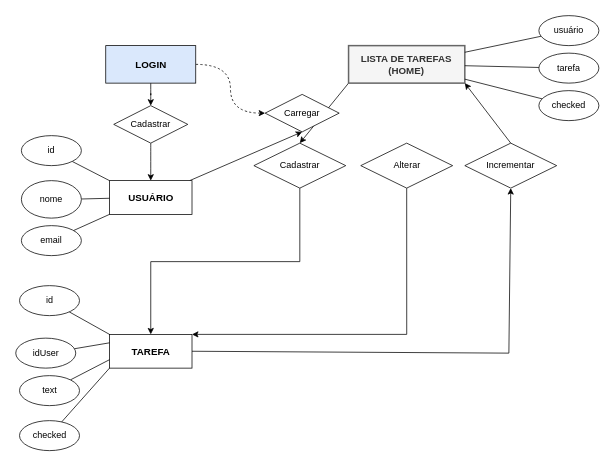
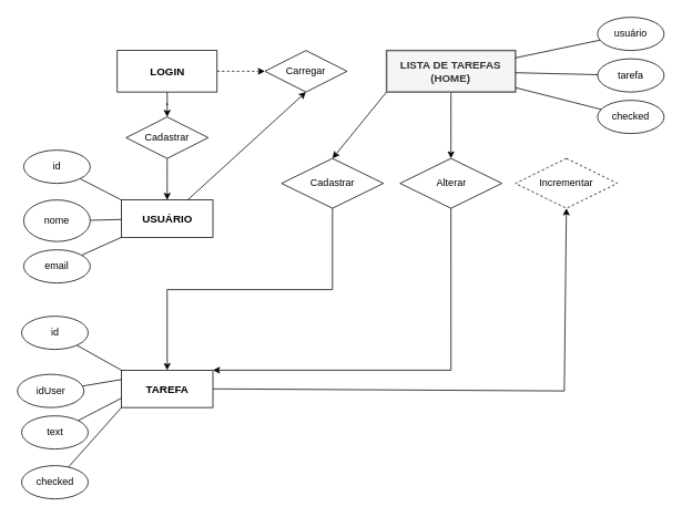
- <mxCell id="33" value="LOGIN" style="rounded=0;whiteSpace=wrap;html=1;shadow=0;glass=0;fontStyle=1;fontSize=13;fillColor=#dae8fc;" vertex="1" parent="1"><mxGeometry x="140.5" y="60" width="120" height="50" as="geometry" /></mxCell>
+ <mxCell id="33" value="LOGIN" style="rounded=0;whiteSpace=wrap;html=1;shadow=0;glass=0;fontStyle=1;fontSize=13;" vertex="1" parent="1"><mxGeometry x="140.5" y="60" width="120" height="50" as="geometry" /></mxCell>
+ <mxCell id="13" style="edgeStyle=orthogonalEdgeStyle;curved=1;rounded=0;orthogonalLoop=1;jettySize=auto;html=1;entryX=0.5;entryY=0;entryDx=0;entryDy=0;endArrow=classic;endFill=1;" edge="1" parent="1" source="14" target="16"><mxGeometry relative="1" as="geometry" /></mxCell>
- <mxCell id="34" value="Carregar" style="rhombus;whiteSpace=wrap;html=1;rounded=0;shadow=0;glass=0;" vertex="1" parent="1"><mxGeometry x="353" y="125" width="98.75" height="50" as="geometry" /></mxCell>
+ <mxCell id="34" value="Carregar" style="rhombus;whiteSpace=wrap;html=1;rounded=0;shadow=0;glass=0;" vertex="1" parent="1"><mxGeometry x="318" y="60" width="98.75" height="50" as="geometry" /></mxCell>
- <mxCell id="17" style="rounded=0;orthogonalLoop=1;jettySize=auto;html=1;entryX=1;entryY=1;entryDx=0;entryDy=0;endArrow=classic;endFill=1;exitX=0.5;exitY=0;exitDx=0;exitDy=0;" edge="1" parent="1" source="18" target="14"><mxGeometry relative="1" as="geometry" /></mxCell>
- <mxCell id="18" value="Incrementar" style="rhombus;whiteSpace=wrap;html=1;rounded=0;shadow=0;glass=0;" vertex="1" parent="1"><mxGeometry x="619.25" y="190" width="122.5" height="60" as="geometry" /></mxCell>
+ <mxCell id="18" value="Incrementar" style="rhombus;whiteSpace=wrap;html=1;rounded=0;shadow=0;glass=0;dashed=1;" vertex="1" parent="1"><mxGeometry x="619.25" y="190" width="122.5" height="60" as="geometry" /></mxCell>
